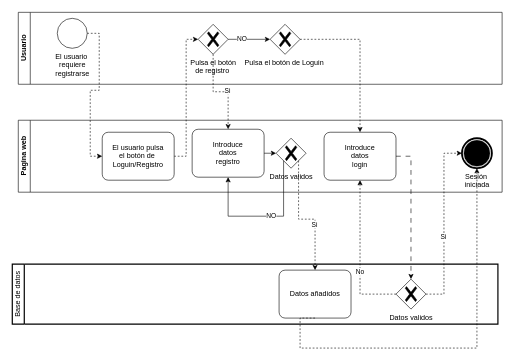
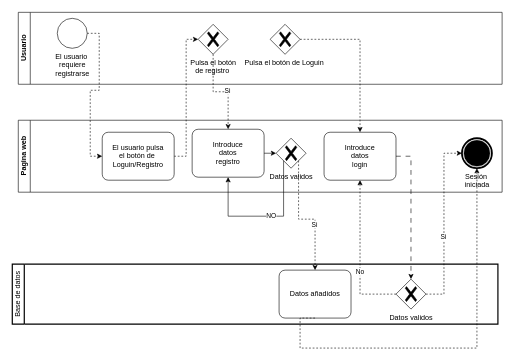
- <mxCell id="6" style="edgeStyle=orthogonalEdgeStyle;rounded=0;orthogonalLoop=1;jettySize=auto;html=1;exitX=1;exitY=0.5;exitDx=0;exitDy=0;exitPerimeter=0;entryX=0;entryY=0.5;entryDx=0;entryDy=0;entryPerimeter=0;" edge="1" parent="2" source="4" target="5"><mxGeometry relative="1" as="geometry" /></mxCell>
- <mxCell id="7" value="NO" style="edgeLabel;html=1;align=center;verticalAlign=middle;resizable=0;points=[];" vertex="1" connectable="0" parent="6"><mxGeometry x="-0.36" y="2" relative="1" as="geometry"><mxPoint as="offset" /></mxGeometry></mxCell>
